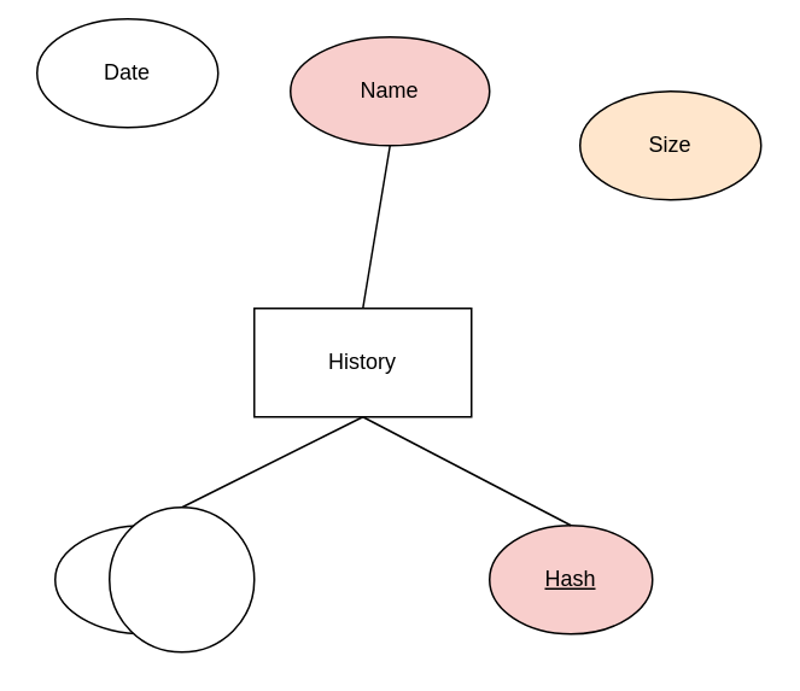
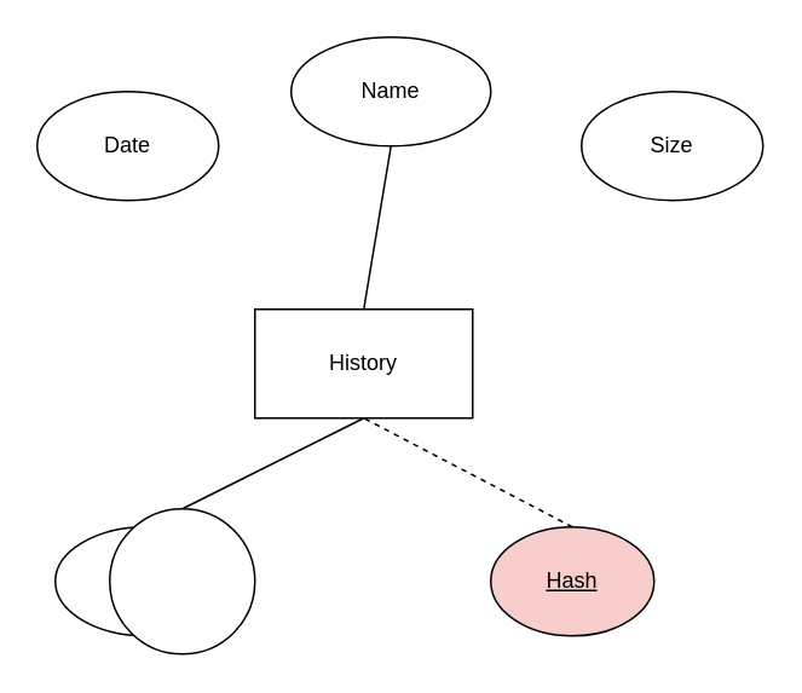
- <mxCell id="3" value="Date" style="ellipse;whiteSpace=wrap;html=1;" vertex="1" parent="1"><mxGeometry x="20" y="10" width="100" height="60" as="geometry" /></mxCell>
+ <mxCell id="3" value="Date" style="ellipse;whiteSpace=wrap;html=1;" vertex="1" parent="1"><mxGeometry x="20" y="50" width="100" height="60" as="geometry" /></mxCell>
- <mxCell id="4" value="Name" style="ellipse;whiteSpace=wrap;html=1;fillColor=#f8cecc;" vertex="1" parent="1"><mxGeometry x="160" y="20" width="110" height="60" as="geometry" /></mxCell>
+ <mxCell id="4" value="Name" style="ellipse;whiteSpace=wrap;html=1;" vertex="1" parent="1"><mxGeometry x="160" y="20" width="110" height="60" as="geometry" /></mxCell>
- <mxCell id="5" value="Size" style="ellipse;whiteSpace=wrap;html=1;fillColor=#ffe6cc;" vertex="1" parent="1"><mxGeometry x="320" y="50" width="100" height="60" as="geometry" /></mxCell>
+ <mxCell id="5" value="Size" style="ellipse;whiteSpace=wrap;html=1;" vertex="1" parent="1"><mxGeometry x="320" y="50" width="100" height="60" as="geometry" /></mxCell>
- <mxCell id="9" value="" style="endArrow=none;html=1;rounded=0;entryX=0.5;entryY=1;entryDx=0;entryDy=0;exitX=0.5;exitY=0;exitDx=0;exitDy=0;" edge="1" parent="1" source="7" target="2"><mxGeometry width="50" height="50" relative="1" as="geometry"><mxPoint x="430" y="300" as="sourcePoint" /><mxPoint x="230" y="230" as="targetPoint" /></mxGeometry></mxCell>
+ <mxCell id="9" value="" style="endArrow=none;html=1;rounded=0;entryX=0.5;entryY=1;entryDx=0;entryDy=0;exitX=0.5;exitY=0;exitDx=0;exitDy=0;dashed=1;" edge="1" parent="1" source="7" target="2"><mxGeometry width="50" height="50" relative="1" as="geometry"><mxPoint x="430" y="300" as="sourcePoint" /><mxPoint x="230" y="230" as="targetPoint" /></mxGeometry></mxCell>
